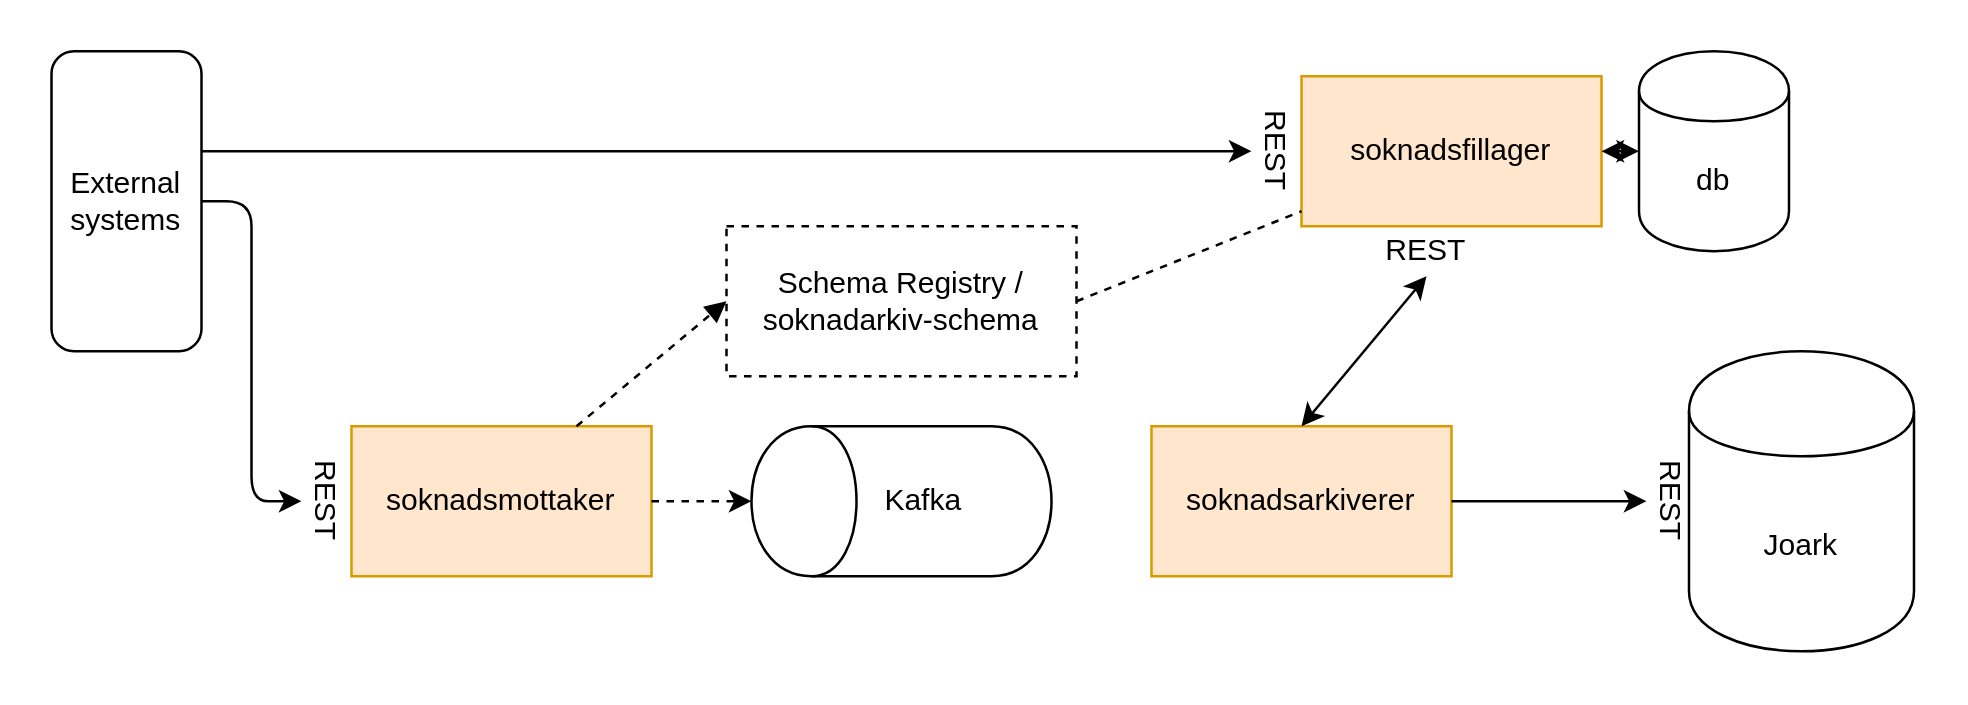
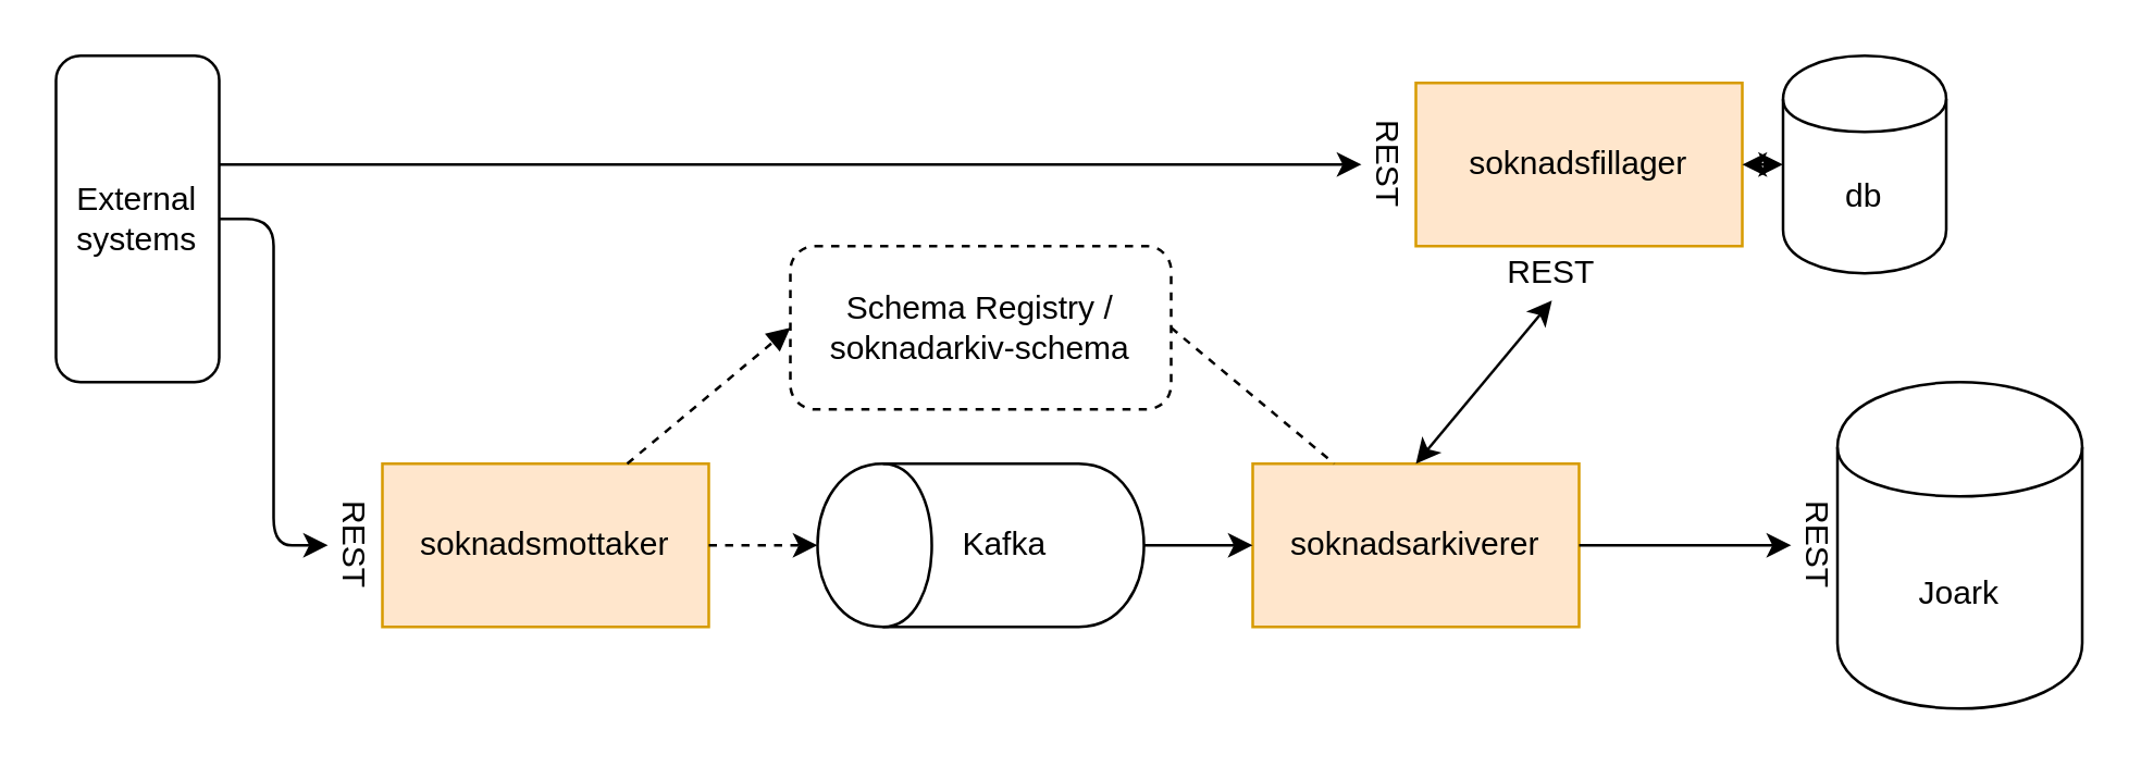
- <mxCell id="14" value="" style="endArrow=none;dashed=1;html=1;exitX=1;exitY=0.5;exitDx=0;exitDy=0;" edge="1" parent="1" source="4" target="8"><mxGeometry width="50" height="50" relative="1" as="geometry"><mxPoint x="230" y="180" as="sourcePoint" /><mxPoint x="310" y="130" as="targetPoint" /></mxGeometry></mxCell>
+ <mxCell id="14" value="" style="endArrow=none;dashed=1;html=1;entryX=0.25;entryY=0;entryDx=0;entryDy=0;exitX=1;exitY=0.5;exitDx=0;exitDy=0;" edge="1" parent="1" source="4" target="7"><mxGeometry width="50" height="50" relative="1" as="geometry"><mxPoint x="230" y="180" as="sourcePoint" /><mxPoint x="310" y="130" as="targetPoint" /></mxGeometry></mxCell>
- <mxCell id="4" value="&lt;div&gt;Schema Registry /&lt;/div&gt;&lt;div&gt;soknadarkiv-schema&lt;br&gt;&lt;/div&gt;" style="rounded=0;whiteSpace=wrap;html=1;dashed=1;" vertex="1" parent="1"><mxGeometry x="290" y="90" width="140" height="60" as="geometry" /></mxCell>
+ <mxCell id="4" value="&lt;div&gt;Schema Registry /&lt;/div&gt;&lt;div&gt;soknadarkiv-schema&lt;br&gt;&lt;/div&gt;" style="whiteSpace=wrap;html=1;dashed=1;rounded=1;" vertex="1" parent="1"><mxGeometry x="290" y="90" width="140" height="60" as="geometry" /></mxCell>
+ <mxCell id="13" value="" style="endArrow=classic;html=1;entryX=0;entryY=0.5;entryDx=0;entryDy=0;exitX=0.5;exitY=1;exitDx=0;exitDy=0;" edge="1" parent="1" source="3" target="7"><mxGeometry width="50" height="50" relative="1" as="geometry"><mxPoint x="490" y="480" as="sourcePoint" /><mxPoint x="540" y="430" as="targetPoint" /></mxGeometry></mxCell>
